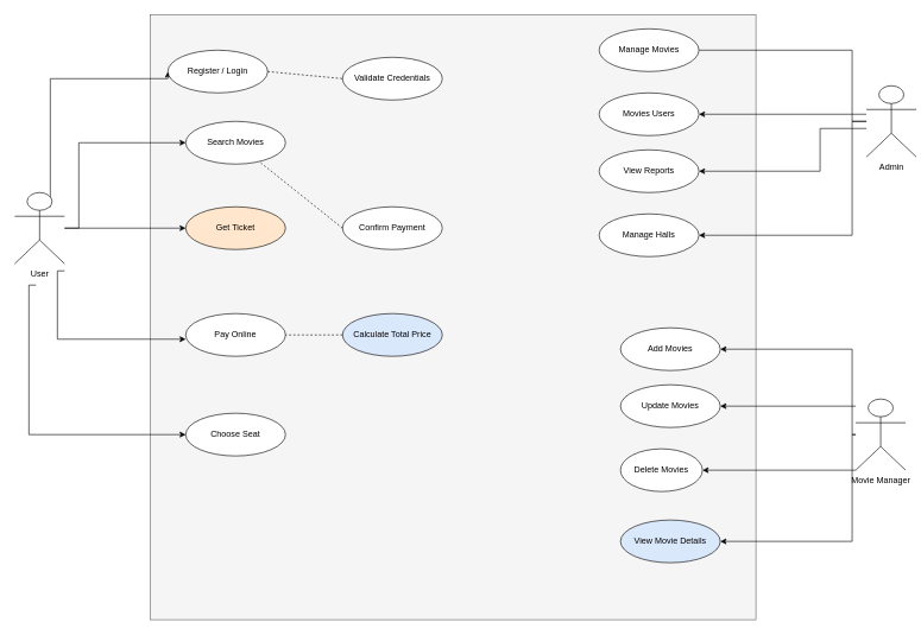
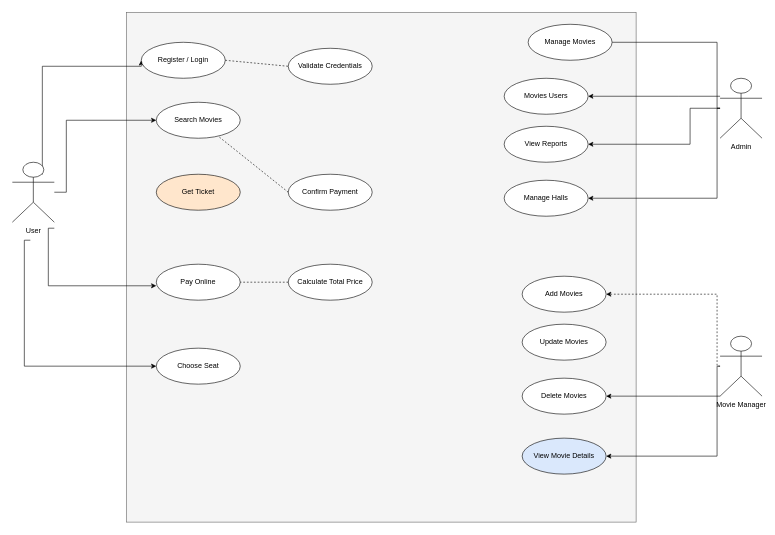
- <mxCell id="27" value="Manage Movies" style="ellipse;whiteSpace=wrap;html=1;" vertex="1" parent="1"><mxGeometry x="840" y="40" width="140" height="60" as="geometry" /></mxCell>
+ <mxCell id="27" value="Manage Movies" style="ellipse;whiteSpace=wrap;html=1;" vertex="1" parent="1"><mxGeometry x="880" y="40" width="140" height="60" as="geometry" /></mxCell>
- <mxCell id="23" value="Admin" style="shape=umlActor;verticalLabelPosition=bottom;verticalAlign=top;html=1;outlineConnect=0;" vertex="1" parent="1"><mxGeometry x="1215" y="120" width="70" height="100" as="geometry" /></mxCell>
+ <mxCell id="23" value="Admin" style="shape=umlActor;verticalLabelPosition=bottom;verticalAlign=top;html=1;outlineConnect=0;" vertex="1" parent="1"><mxGeometry x="1200" y="130" width="70" height="100" as="geometry" /></mxCell>
- <mxCell id="5" style="edgeStyle=orthogonalEdgeStyle;rounded=0;orthogonalLoop=1;jettySize=auto;html=1;" edge="1" parent="1" source="8" target="16"><mxGeometry relative="1" as="geometry" /></mxCell>
- <mxCell id="33" value="Calculate Total Price" style="ellipse;whiteSpace=wrap;html=1;fillColor=#dae8fc;" vertex="1" parent="1"><mxGeometry x="480" y="440" width="140" height="60" as="geometry" /></mxCell>
+ <mxCell id="33" value="Calculate Total Price" style="ellipse;whiteSpace=wrap;html=1;" vertex="1" parent="1"><mxGeometry x="480" y="440" width="140" height="60" as="geometry" /></mxCell>
- <mxCell id="9" style="edgeStyle=orthogonalEdgeStyle;rounded=0;orthogonalLoop=1;jettySize=auto;html=1;entryX=1;entryY=0.5;entryDx=0;entryDy=0;" edge="1" parent="1" source="13" target="30"><mxGeometry relative="1" as="geometry"><Array as="points"><mxPoint x="1195" y="490" /></Array></mxGeometry></mxCell>
+ <mxCell id="9" style="edgeStyle=orthogonalEdgeStyle;rounded=0;orthogonalLoop=1;jettySize=auto;html=1;entryX=1;entryY=0.5;entryDx=0;entryDy=0;dashed=1;" edge="1" parent="1" source="13" target="30"><mxGeometry relative="1" as="geometry"><Array as="points"><mxPoint x="1195" y="490" /></Array></mxGeometry></mxCell>
- <mxCell id="10" style="edgeStyle=orthogonalEdgeStyle;rounded=0;orthogonalLoop=1;jettySize=auto;html=1;entryX=1;entryY=0.5;entryDx=0;entryDy=0;" edge="1" parent="1" source="13" target="29"><mxGeometry relative="1" as="geometry"><Array as="points"><mxPoint x="1195" y="570" /></Array></mxGeometry></mxCell>
- <mxCell id="32" value="Delete Movies" style="ellipse;whiteSpace=wrap;html=1;" vertex="1" parent="1"><mxGeometry x="870" y="630" width="115" height="60" as="geometry" /></mxCell>
+ <mxCell id="32" value="Delete Movies" style="ellipse;whiteSpace=wrap;html=1;" vertex="1" parent="1"><mxGeometry x="870" y="630" width="140" height="60" as="geometry" /></mxCell>
